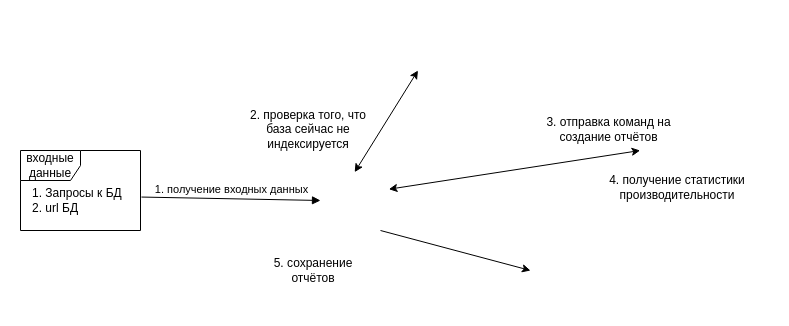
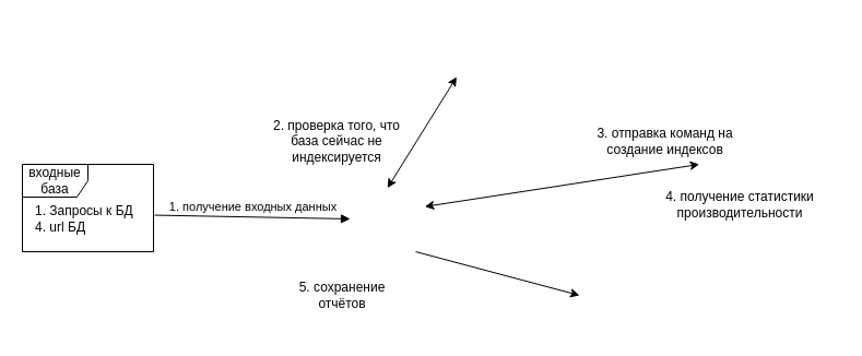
- <mxCell id="7" value="3. отправка команд на создание отчётов" style="text;html=1;strokeColor=none;fillColor=none;align=center;verticalAlign=middle;whiteSpace=wrap;rounded=0;" parent="1" vertex="1"><mxGeometry x="525.1" y="118.6" width="166.53" height="20" as="geometry" /></mxCell>
+ <mxCell id="7" value="3. отправка команд на создание индексов" style="text;html=1;strokeColor=none;fillColor=none;align=center;verticalAlign=middle;whiteSpace=wrap;rounded=0;" parent="1" vertex="1"><mxGeometry x="525.1" y="118.6" width="166.53" height="20" as="geometry" /></mxCell>
- <mxCell id="2" value="входные данные" style="shape=umlFrame;whiteSpace=wrap;html=1;" parent="1" vertex="1"><mxGeometry y="150" width="120" height="80" as="geometry" x="20" /></mxCell>
+ <mxCell id="2" value="входные база" style="shape=umlFrame;whiteSpace=wrap;html=1;" parent="1" vertex="1"><mxGeometry y="150" width="120" height="80" as="geometry" x="20" /></mxCell>
- <mxCell id="3" value="1. Запросы к БД&lt;br&gt;2. url БД" style="text;html=1;strokeColor=none;fillColor=none;align=left;verticalAlign=middle;whiteSpace=wrap;rounded=0;" parent="1" vertex="1"><mxGeometry x="30" y="180" width="100" height="40" as="geometry" /></mxCell>
+ <mxCell id="3" value="1. Запросы к БД&lt;br&gt;4. url БД" style="text;html=1;strokeColor=none;fillColor=none;align=left;verticalAlign=middle;whiteSpace=wrap;rounded=0;" parent="1" vertex="1"><mxGeometry x="30" y="180" width="100" height="40" as="geometry" /></mxCell>
